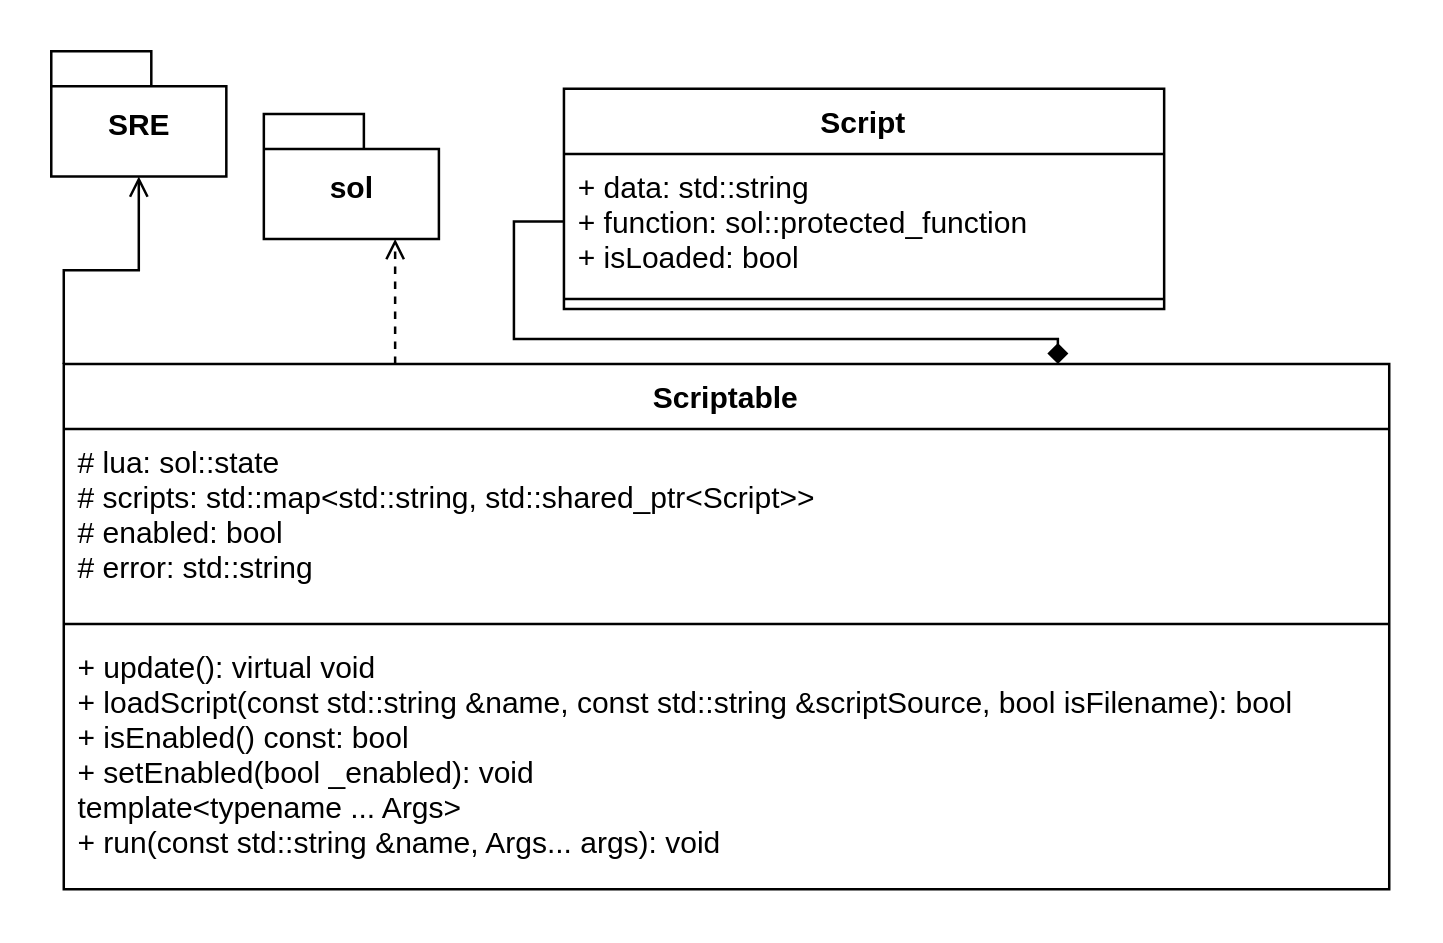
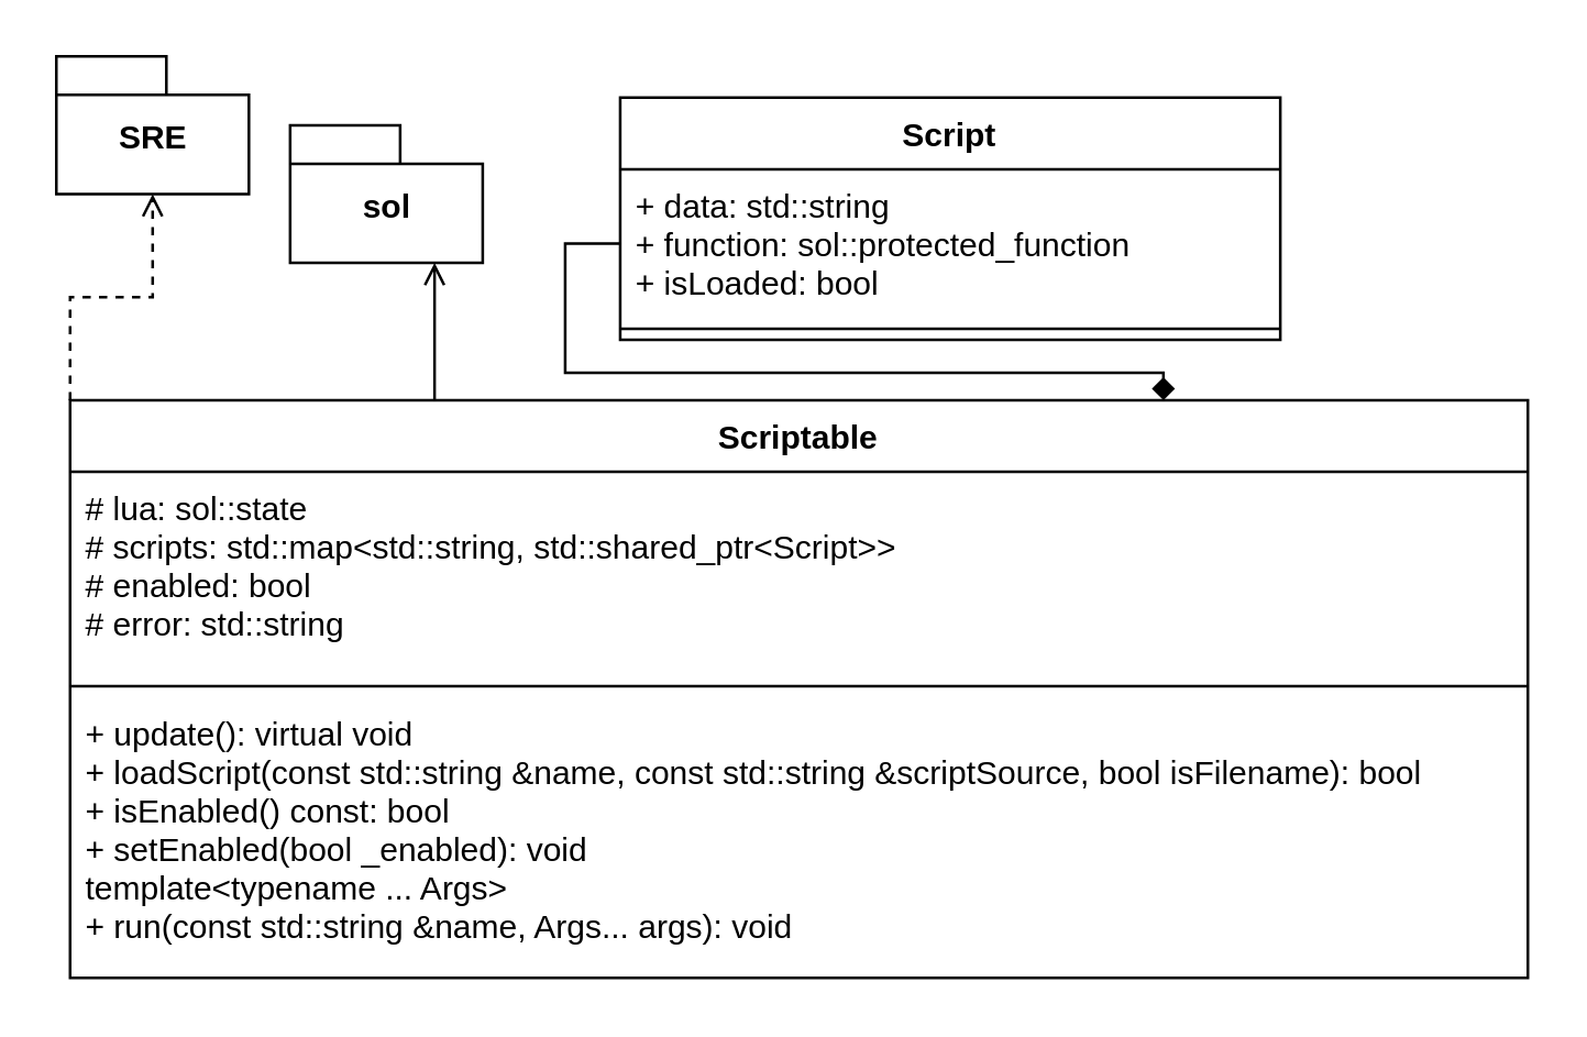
- <mxCell id="3" style="edgeStyle=orthogonalEdgeStyle;rounded=0;orthogonalLoop=1;jettySize=auto;html=1;exitX=0;exitY=0;exitDx=0;exitDy=0;entryX=0.5;entryY=1;entryDx=0;entryDy=0;entryPerimeter=0;endArrow=open;endFill=0;dashed=0;" parent="1" source="4" target="13" edge="1"><mxGeometry relative="1" as="geometry" /></mxCell>
+ <mxCell id="3" style="edgeStyle=orthogonalEdgeStyle;rounded=0;orthogonalLoop=1;jettySize=auto;html=1;exitX=0;exitY=0;exitDx=0;exitDy=0;entryX=0.5;entryY=1;entryDx=0;entryDy=0;entryPerimeter=0;endArrow=open;endFill=0;dashed=1;" parent="1" source="4" target="13" edge="1"><mxGeometry relative="1" as="geometry" /></mxCell>
- <mxCell id="2" style="edgeStyle=orthogonalEdgeStyle;rounded=0;orthogonalLoop=1;jettySize=auto;html=1;exitX=0.25;exitY=0;exitDx=0;exitDy=0;entryX=0.75;entryY=1;entryDx=0;entryDy=0;entryPerimeter=0;dashed=1;endArrow=open;endFill=0;" parent="1" source="4" target="8" edge="1"><mxGeometry relative="1" as="geometry" /></mxCell>
+ <mxCell id="2" style="edgeStyle=orthogonalEdgeStyle;rounded=0;orthogonalLoop=1;jettySize=auto;html=1;exitX=0.25;exitY=0;exitDx=0;exitDy=0;entryX=0.75;entryY=1;entryDx=0;entryDy=0;entryPerimeter=0;dashed=0;endArrow=open;endFill=0;" parent="1" source="4" target="8" edge="1"><mxGeometry relative="1" as="geometry" /></mxCell>
